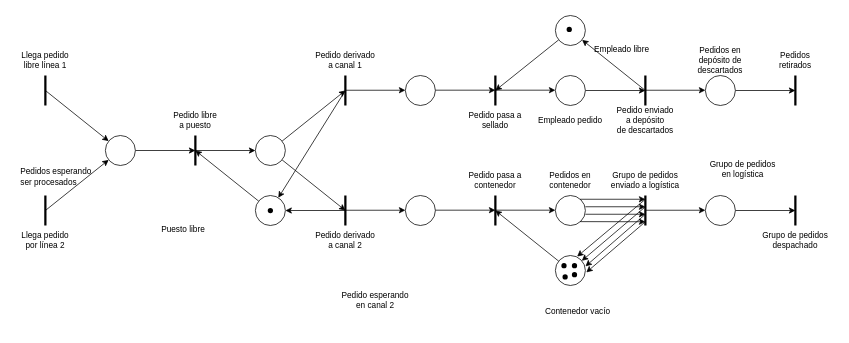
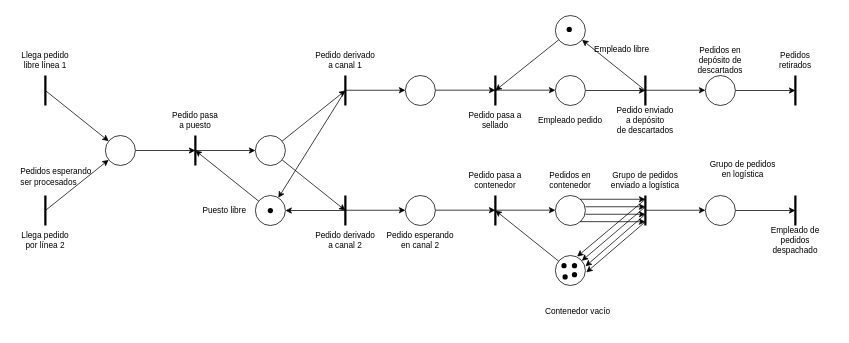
- <mxCell id="44" value="&lt;div&gt;Pedido libre&lt;/div&gt;&lt;div&gt;a puesto&lt;br&gt;&lt;/div&gt;" style="text;html=1;strokeColor=none;fillColor=none;align=center;verticalAlign=middle;whiteSpace=wrap;rounded=0;fontSize=11;" parent="1" vertex="1"><mxGeometry x="210" y="140" width="100" height="40" as="geometry" /></mxCell>
+ <mxCell id="44" value="&lt;div&gt;Pedido pasa&lt;/div&gt;&lt;div&gt;a puesto&lt;br&gt;&lt;/div&gt;" style="text;html=1;strokeColor=none;fillColor=none;align=center;verticalAlign=middle;whiteSpace=wrap;rounded=0;fontSize=11;" parent="1" vertex="1"><mxGeometry x="210" y="140" width="100" height="40" as="geometry" /></mxCell>
- <mxCell id="45" value="Puesto libre" style="text;html=1;strokeColor=none;fillColor=none;align=right;verticalAlign=middle;whiteSpace=wrap;rounded=0;fontSize=11;" parent="1" vertex="1"><mxGeometry x="195" y="285" width="80" height="40" as="geometry" /></mxCell>
+ <mxCell id="45" value="Puesto libre" style="text;html=1;strokeColor=none;fillColor=none;align=right;verticalAlign=middle;whiteSpace=wrap;rounded=0;fontSize=11;" parent="1" vertex="1"><mxGeometry x="250" y="260" width="80" height="40" as="geometry" /></mxCell>
- <mxCell id="50" value="&lt;div&gt;Grupo de pedidos despachado&lt;/div&gt;" style="text;html=1;strokeColor=none;fillColor=none;align=center;verticalAlign=middle;whiteSpace=wrap;rounded=0;fontSize=11;" parent="1" vertex="1"><mxGeometry x="1010" y="300" width="100" height="40" as="geometry" /></mxCell>
+ <mxCell id="50" value="&lt;div&gt;Empleado de pedidos despachado&lt;/div&gt;" style="text;html=1;strokeColor=none;fillColor=none;align=center;verticalAlign=middle;whiteSpace=wrap;rounded=0;fontSize=11;" parent="1" vertex="1"><mxGeometry x="1010" y="300" width="100" height="40" as="geometry" /></mxCell>
- <mxCell id="62" value="&lt;div&gt;Pedido esperando&lt;br&gt;&lt;/div&gt;&lt;div&gt;en canal 2&lt;br&gt;&lt;/div&gt;" style="text;html=1;strokeColor=none;fillColor=none;align=center;verticalAlign=middle;whiteSpace=wrap;rounded=0;fontSize=11;" parent="1" vertex="1"><mxGeometry x="450" y="380" width="100" height="40" as="geometry" /></mxCell>
+ <mxCell id="62" value="&lt;div&gt;Pedido esperando&lt;br&gt;&lt;/div&gt;&lt;div&gt;en canal 2&lt;br&gt;&lt;/div&gt;" style="text;html=1;strokeColor=none;fillColor=none;align=center;verticalAlign=middle;whiteSpace=wrap;rounded=0;fontSize=11;" parent="1" vertex="1"><mxGeometry x="510" y="300" width="100" height="40" as="geometry" /></mxCell>
